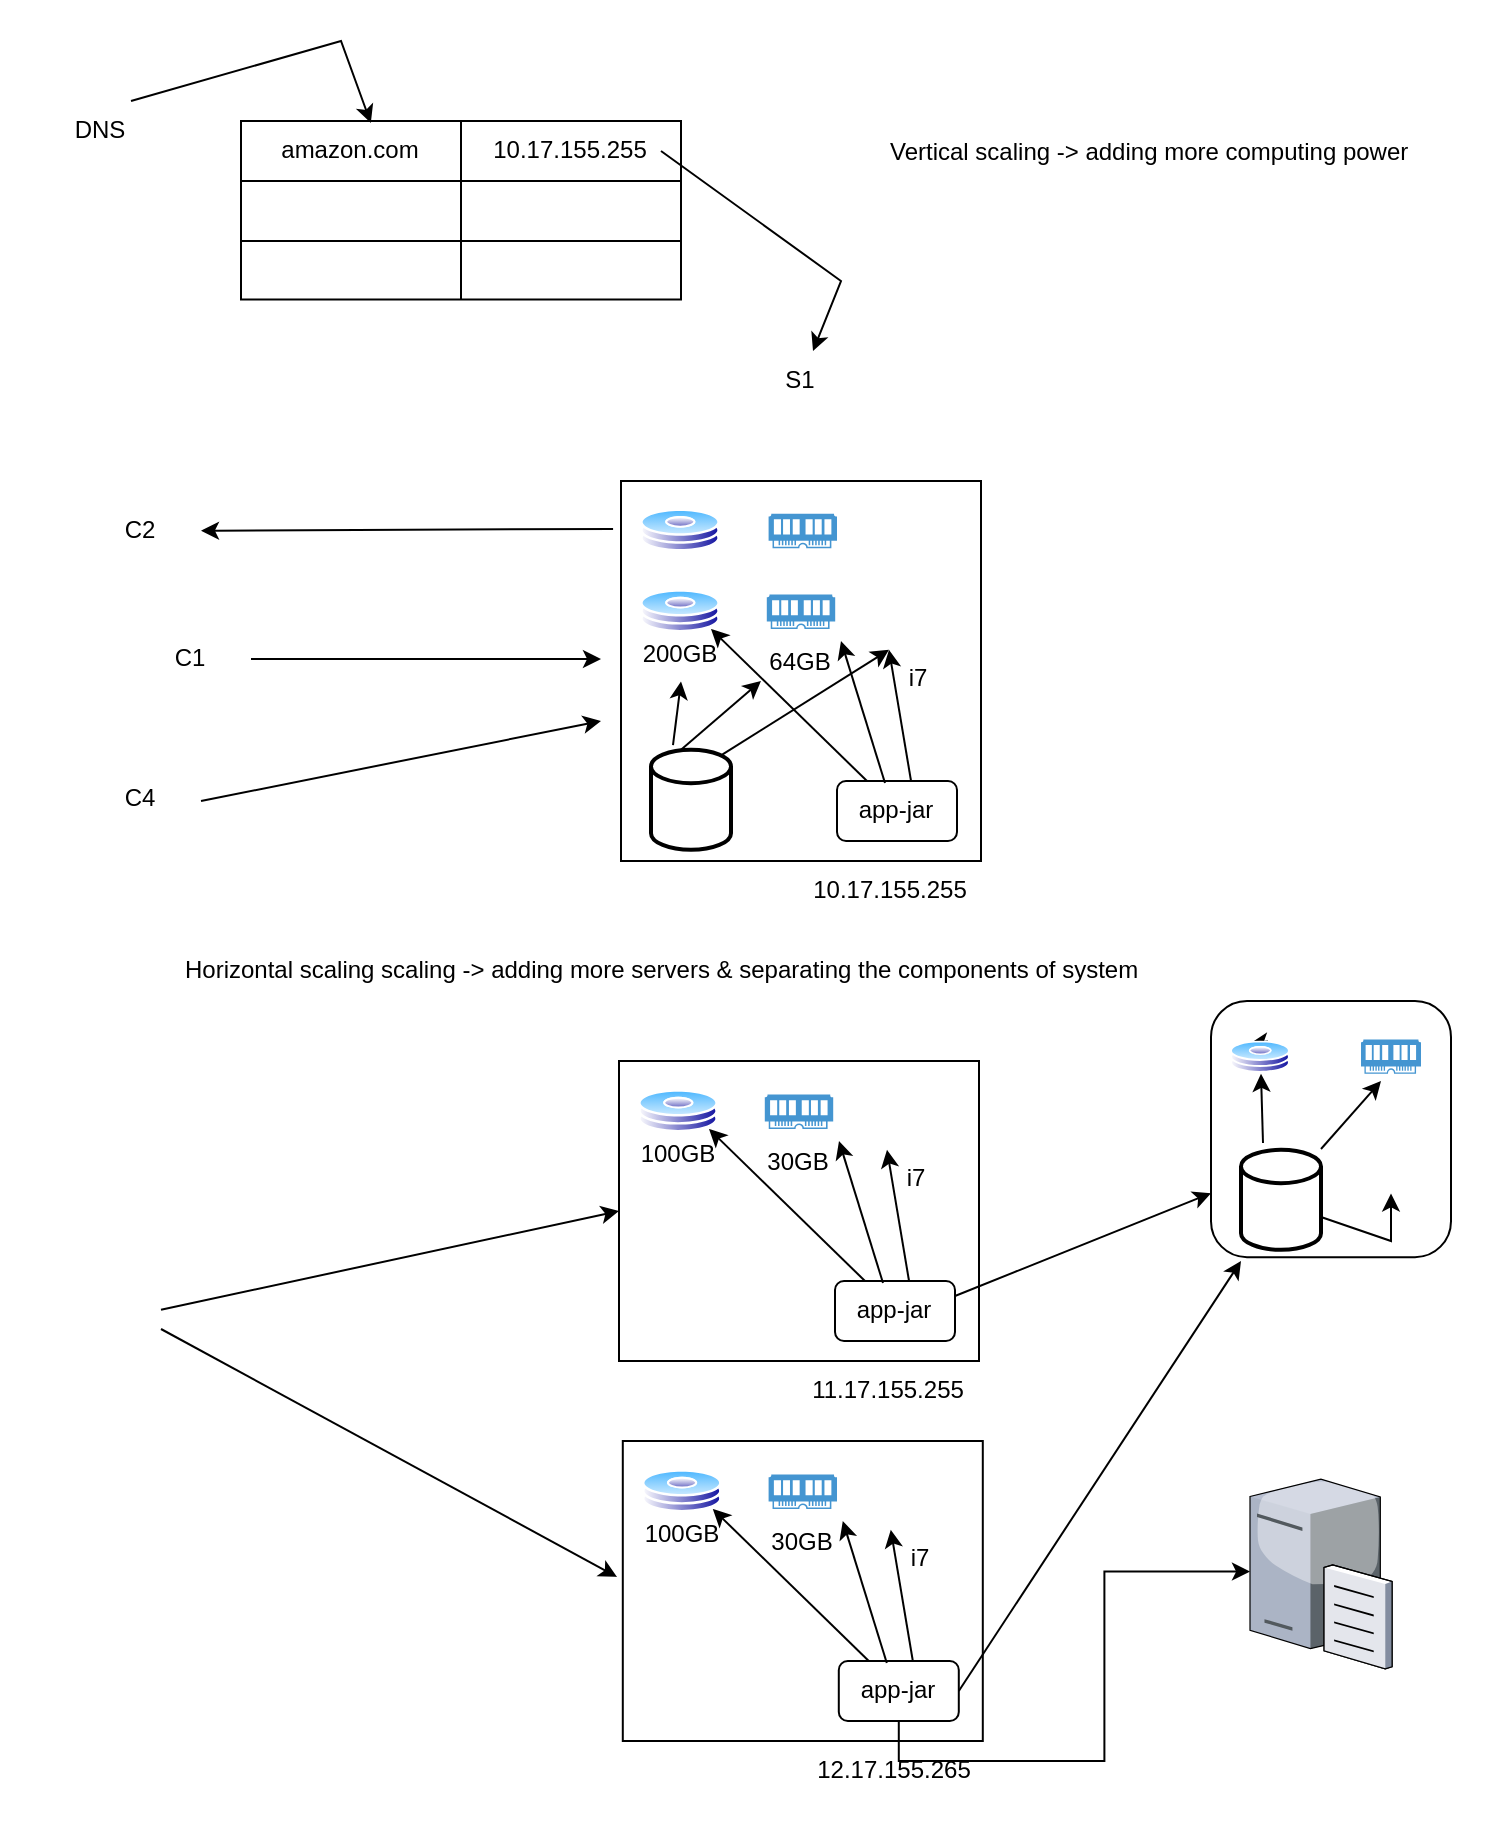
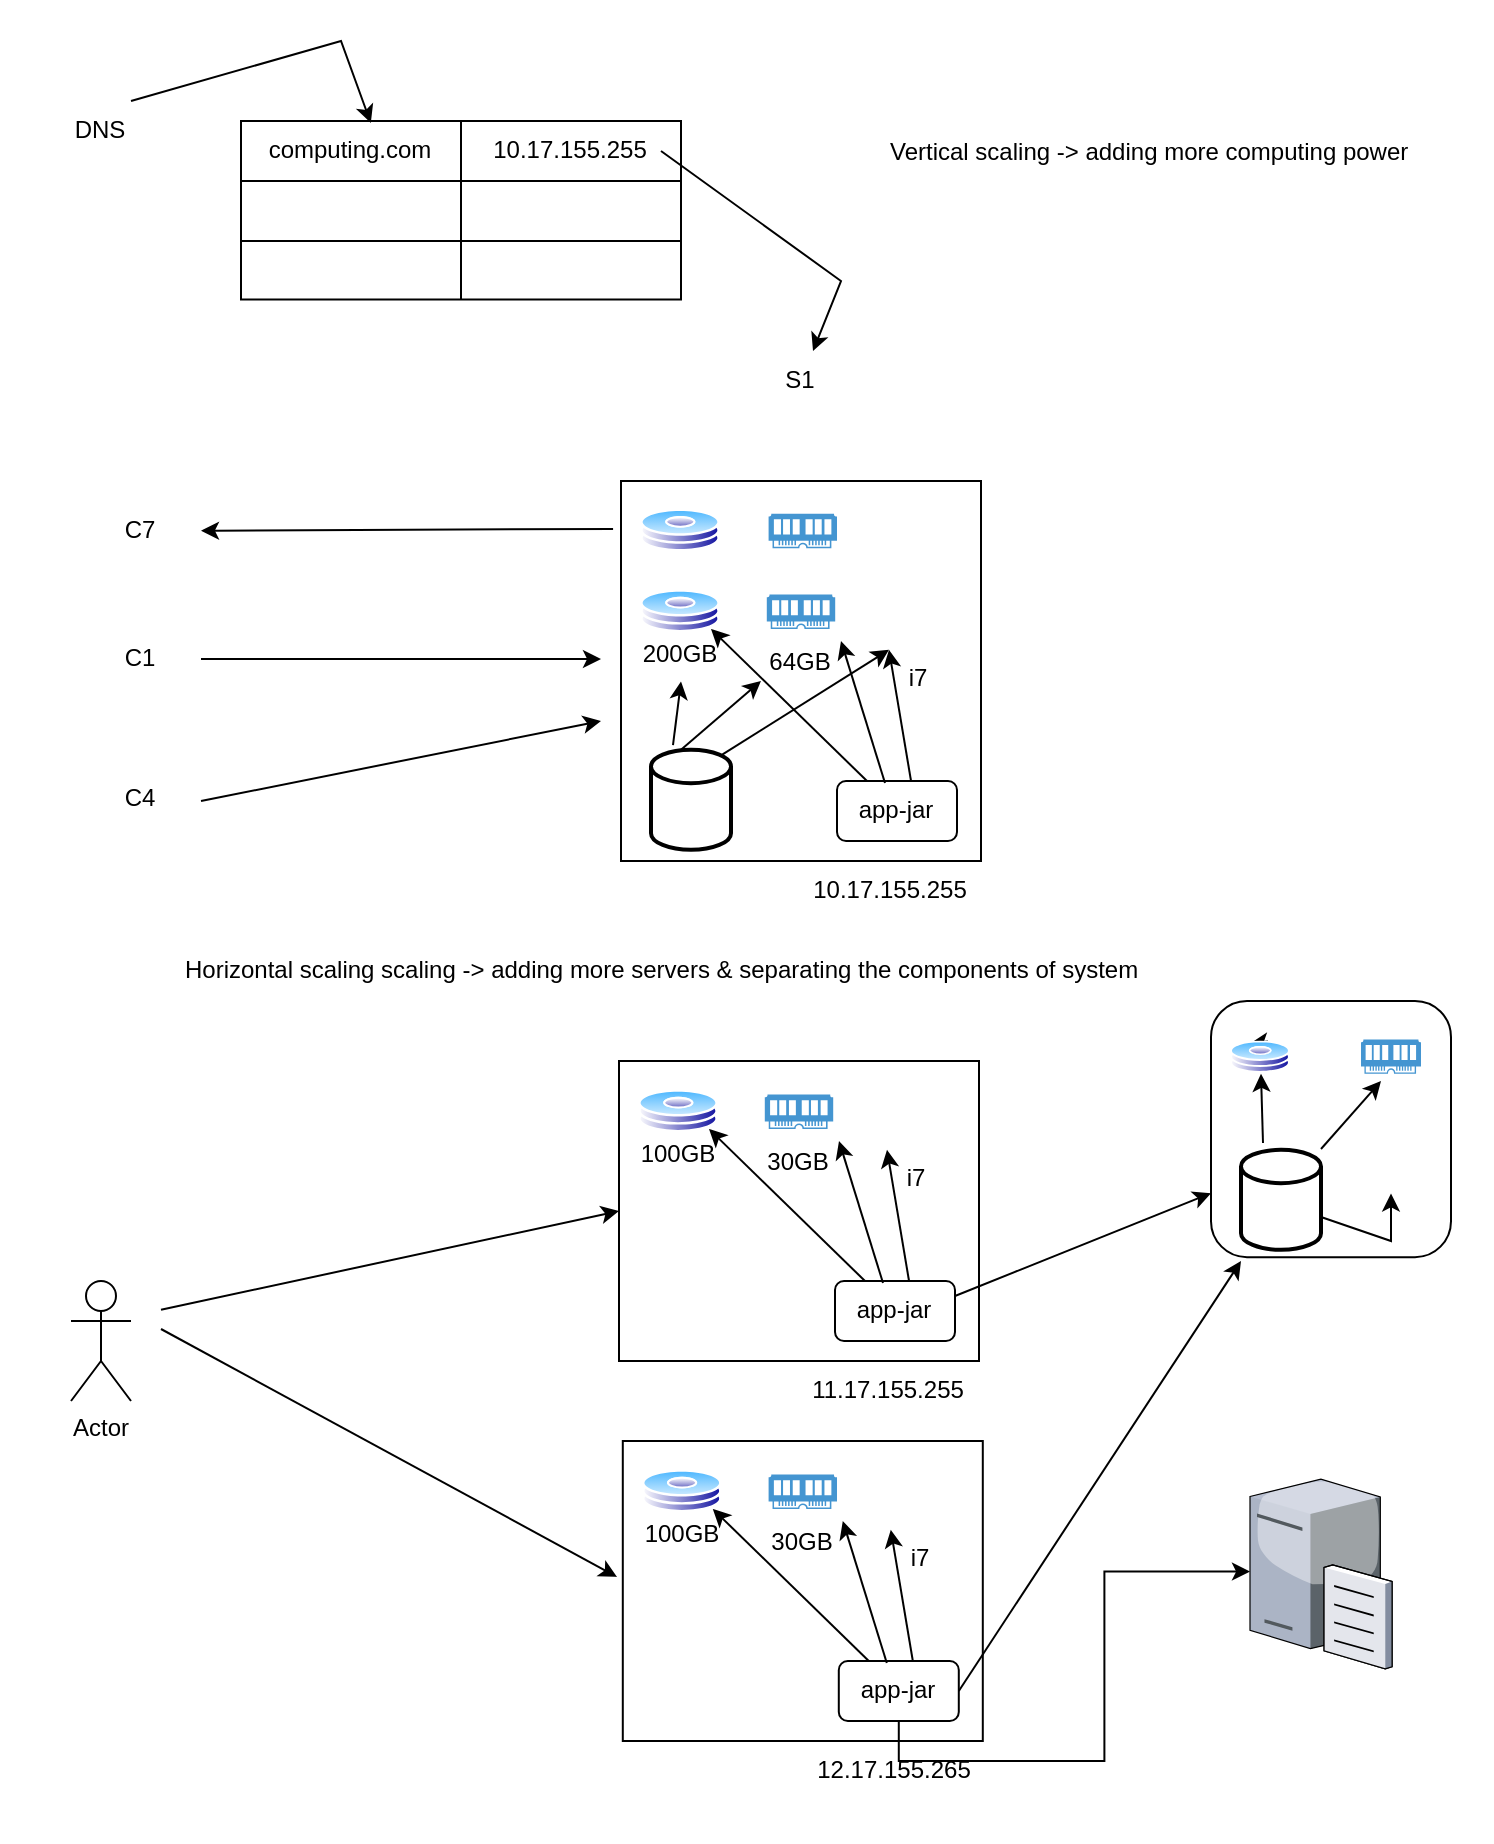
- <mxCell id="27" value="amazon.com" style="shape=partialRectangle;html=1;whiteSpace=wrap;connectable=0;overflow=hidden;fillColor=none;top=0;left=0;bottom=0;right=0;pointerEvents=1;" parent="26" vertex="1"><mxGeometry width="110" height="30" as="geometry"><mxRectangle width="110" height="30" as="alternateBounds" /></mxGeometry></mxCell>
+ <mxCell id="27" value="computing.com" style="shape=partialRectangle;html=1;whiteSpace=wrap;connectable=0;overflow=hidden;fillColor=none;top=0;left=0;bottom=0;right=0;pointerEvents=1;" parent="26" vertex="1"><mxGeometry width="110" height="30" as="geometry"><mxRectangle width="110" height="30" as="alternateBounds" /></mxGeometry></mxCell>
- <mxCell id="16" value="C2" style="text;html=1;strokeColor=none;fillColor=none;align=center;verticalAlign=middle;whiteSpace=wrap;rounded=0;" parent="1" vertex="1"><mxGeometry x="40" y="250" width="60" height="30" as="geometry" /></mxCell>
+ <mxCell id="16" value="C7" style="text;html=1;strokeColor=none;fillColor=none;align=center;verticalAlign=middle;whiteSpace=wrap;rounded=0;" parent="1" vertex="1"><mxGeometry x="40" y="250" width="60" height="30" as="geometry" /></mxCell>
- <mxCell id="11" value="C1" style="text;html=1;strokeColor=none;fillColor=none;align=center;verticalAlign=middle;whiteSpace=wrap;rounded=0;" parent="1" vertex="1"><mxGeometry x="65" y="314" width="60" height="30" as="geometry" /></mxCell>
+ <mxCell id="11" value="C1" style="text;html=1;strokeColor=none;fillColor=none;align=center;verticalAlign=middle;whiteSpace=wrap;rounded=0;" parent="1" vertex="1"><mxGeometry x="40" y="314" width="60" height="30" as="geometry" /></mxCell>
+ <mxCell id="82" value="Actor" style="shape=umlActor;verticalLabelPosition=bottom;verticalAlign=top;html=1;outlineConnect=0;" parent="1" vertex="1"><mxGeometry x="35" y="640" width="30" height="60" as="geometry" /></mxCell>
